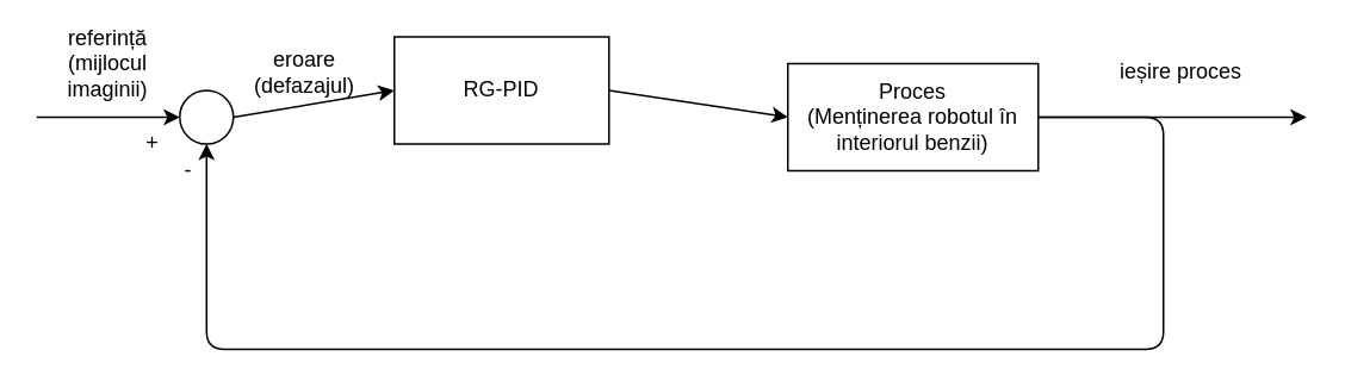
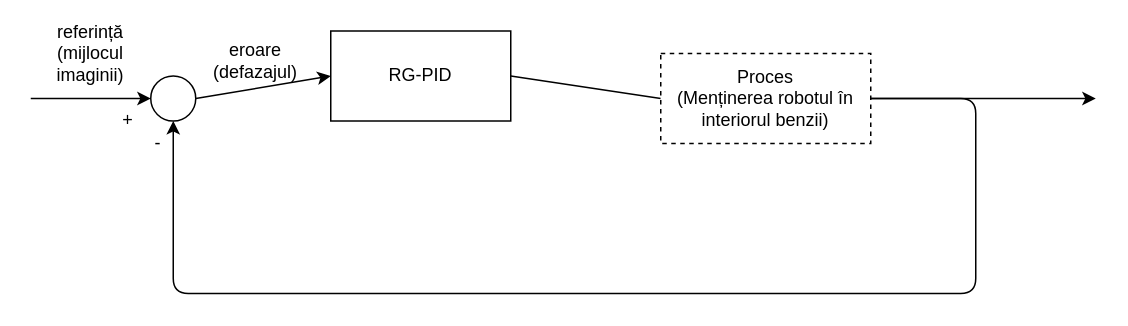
- <mxCell id="9" value="ieșire proces" style="text;strokeColor=none;align=center;fillColor=none;html=1;verticalAlign=middle;whiteSpace=wrap;rounded=0;" vertex="1" parent="1"><mxGeometry x="610" y="25" width="100" height="30" as="geometry" /></mxCell>
- <mxCell id="2" style="edgeStyle=none;html=1;exitX=1;exitY=0.5;exitDx=0;exitDy=0;entryX=0;entryY=0.5;entryDx=0;entryDy=0;" edge="1" parent="1" source="3" target="8"><mxGeometry relative="1" as="geometry" /></mxCell>
+ <mxCell id="2" style="edgeStyle=none;html=1;exitX=1;exitY=0.5;exitDx=0;exitDy=0;entryX=0;entryY=0.5;entryDx=0;entryDy=0;endArrow=none;" edge="1" parent="1" source="3" target="8"><mxGeometry relative="1" as="geometry" /></mxCell>
- <mxCell id="8" value="Proces&lt;br&gt;(Menținerea robotul în interiorul benzii)" style="whiteSpace=wrap;html=1;" vertex="1" parent="1"><mxGeometry x="440" y="35" width="140" height="60" as="geometry" /></mxCell>
+ <mxCell id="8" value="Proces&lt;br&gt;(Menținerea robotul în interiorul benzii)" style="whiteSpace=wrap;html=1;dashed=1;" vertex="1" parent="1"><mxGeometry x="440" y="35" width="140" height="60" as="geometry" /></mxCell>
